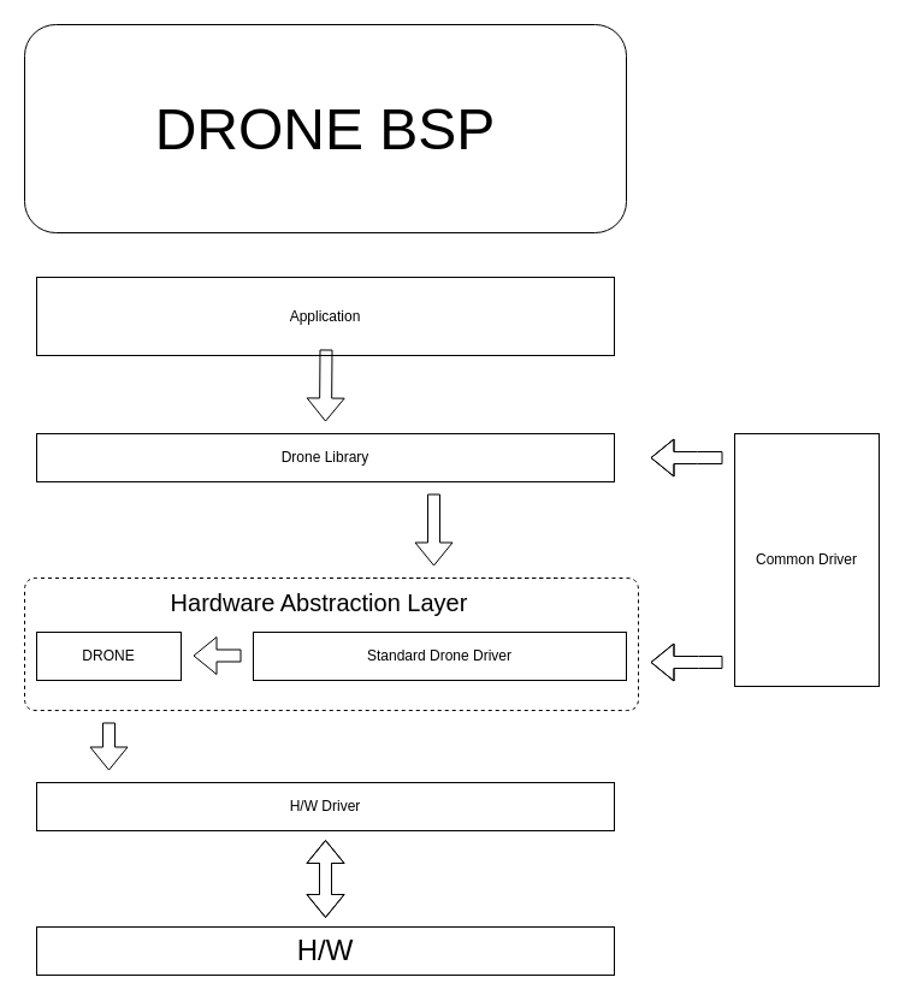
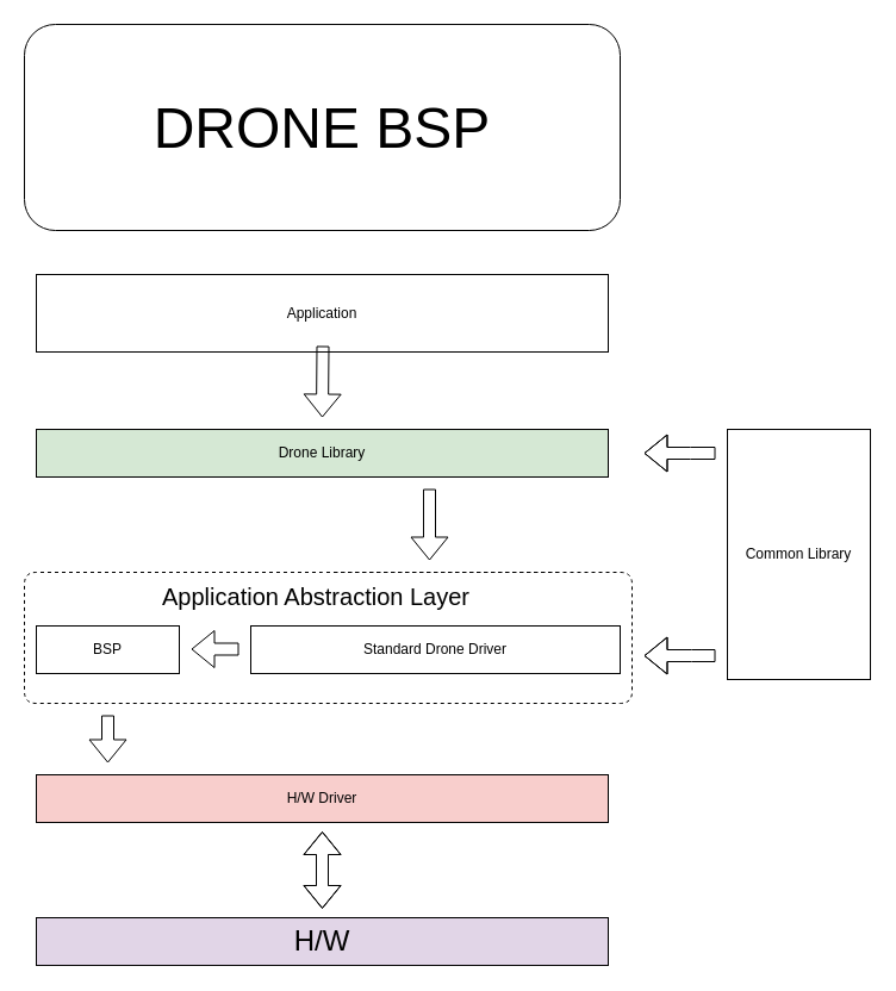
- <mxCell id="4" value="Drone Library" style="rounded=0;whiteSpace=wrap;html=1;" parent="1" vertex="1"><mxGeometry x="30" y="360" width="480" height="40" as="geometry" /></mxCell>
+ <mxCell id="4" value="Drone Library" style="rounded=0;whiteSpace=wrap;html=1;fillColor=#d5e8d4;" parent="1" vertex="1"><mxGeometry x="30" y="360" width="480" height="40" as="geometry" /></mxCell>
- <mxCell id="10" value="Common Driver" style="rounded=0;whiteSpace=wrap;html=1;" parent="1" vertex="1"><mxGeometry x="610" y="360" width="120" height="210" as="geometry" /></mxCell>
+ <mxCell id="10" value="Common Library" style="rounded=0;whiteSpace=wrap;html=1;" parent="1" vertex="1"><mxGeometry x="610" y="360" width="120" height="210" as="geometry" /></mxCell>
- <mxCell id="18" value="&lt;span style=&quot;font-family: &amp;#34;apple sd gothic neo&amp;#34; , &amp;#34;arial&amp;#34; , sans-serif ; text-align: left ; background-color: rgb(255 , 255 , 255)&quot;&gt;&lt;font style=&quot;font-size: 20px&quot;&gt;Hardware Abstraction Layer&lt;/font&gt;&lt;/span&gt;" style="text;html=1;strokeColor=none;fillColor=none;align=center;verticalAlign=middle;whiteSpace=wrap;rounded=0;" vertex="1" parent="1"><mxGeometry x="100" y="460" width="330" height="80" as="geometry" /></mxCell>
+ <mxCell id="18" value="&lt;span style=&quot;font-family: &amp;#34;apple sd gothic neo&amp;#34; , &amp;#34;arial&amp;#34; , sans-serif ; text-align: left ; background-color: rgb(255 , 255 , 255)&quot;&gt;&lt;font style=&quot;font-size: 20px&quot;&gt;Application Abstraction Layer&lt;/font&gt;&lt;/span&gt;" style="text;html=1;strokeColor=none;fillColor=none;align=center;verticalAlign=middle;whiteSpace=wrap;rounded=0;" vertex="1" parent="1"><mxGeometry x="100" y="460" width="330" height="80" as="geometry" /></mxCell>
- <mxCell id="5" value="DRONE" style="rounded=0;whiteSpace=wrap;html=1;" parent="1" vertex="1"><mxGeometry x="30" y="525" width="120" height="40" as="geometry" /></mxCell>
+ <mxCell id="5" value="BSP" style="rounded=0;whiteSpace=wrap;html=1;" parent="1" vertex="1"><mxGeometry x="30" y="525" width="120" height="40" as="geometry" /></mxCell>
- <mxCell id="3" value="H/W Driver" style="rounded=0;whiteSpace=wrap;html=1;" parent="1" vertex="1"><mxGeometry x="30" y="650" width="480" height="40" as="geometry" /></mxCell>
+ <mxCell id="3" value="H/W Driver" style="rounded=0;whiteSpace=wrap;html=1;fillColor=#f8cecc;" parent="1" vertex="1"><mxGeometry x="30" y="650" width="480" height="40" as="geometry" /></mxCell>
- <mxCell id="2" value="&lt;font style=&quot;font-size: 24px&quot;&gt;H/W&lt;/font&gt;" style="rounded=0;whiteSpace=wrap;html=1;" parent="1" vertex="1"><mxGeometry x="30" y="770" width="480" height="40" as="geometry" /></mxCell>
+ <mxCell id="2" value="&lt;font style=&quot;font-size: 24px&quot;&gt;H/W&lt;/font&gt;" style="rounded=0;whiteSpace=wrap;html=1;fillColor=#e1d5e7;" parent="1" vertex="1"><mxGeometry x="30" y="770" width="480" height="40" as="geometry" /></mxCell>
